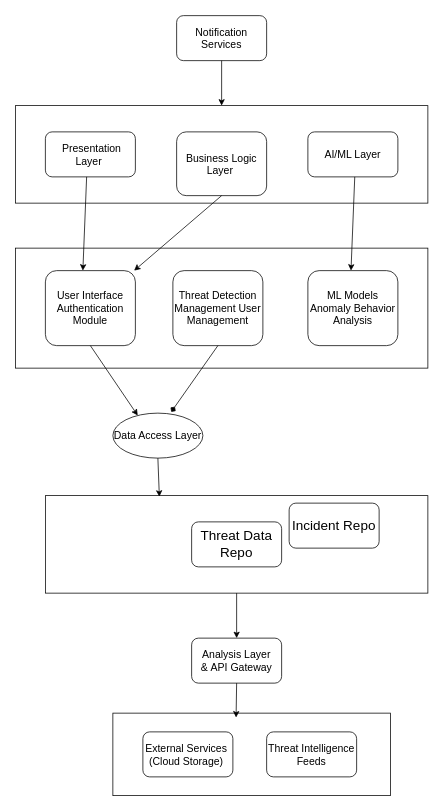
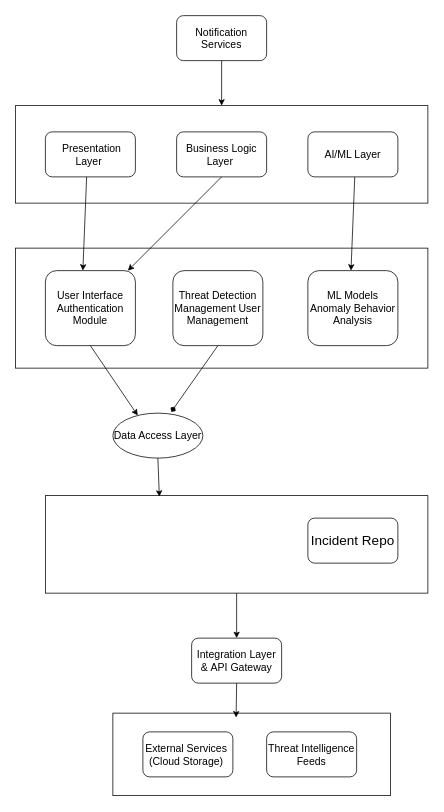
- <mxCell id="5" value="&lt;font style=&quot;font-size: 14px;&quot;&gt;Business Logic Layer&amp;nbsp;&lt;/font&gt;" style="rounded=1;whiteSpace=wrap;html=1;" vertex="1" parent="1"><mxGeometry x="235" y="175" width="120" height="85" as="geometry" /></mxCell>
+ <mxCell id="5" value="&lt;font style=&quot;font-size: 14px;&quot;&gt;Business Logic Layer&amp;nbsp;&lt;/font&gt;" style="rounded=1;whiteSpace=wrap;html=1;" vertex="1" parent="1"><mxGeometry x="235" y="175" width="120" height="60" as="geometry" /></mxCell>
- <mxCell id="10" value="&lt;font style=&quot;font-size: 18px;&quot;&gt;Incident Repo&lt;/font&gt;" style="rounded=1;whiteSpace=wrap;html=1;" vertex="1" parent="1"><mxGeometry x="385" y="670" width="120" height="60" as="geometry" /></mxCell>
+ <mxCell id="10" value="&lt;font style=&quot;font-size: 18px;&quot;&gt;Incident Repo&lt;/font&gt;" style="rounded=1;whiteSpace=wrap;html=1;" vertex="1" parent="1"><mxGeometry x="410" y="690" width="120" height="60" as="geometry" /></mxCell>
- <mxCell id="9" value="&lt;font style=&quot;font-size: 18px;&quot;&gt;Threat Data Repo&lt;/font&gt;" style="rounded=1;whiteSpace=wrap;html=1;" vertex="1" parent="1"><mxGeometry x="255" y="695" width="120" height="60" as="geometry" /></mxCell>
- <mxCell id="11" value="&lt;font style=&quot;font-size: 14px;&quot;&gt;Analysis Layer &amp;amp;&amp;nbsp;API Gateway&lt;/font&gt;" style="rounded=1;whiteSpace=wrap;html=1;" vertex="1" parent="1"><mxGeometry x="255" y="850" width="120" height="60" as="geometry" /></mxCell>
+ <mxCell id="11" value="&lt;font style=&quot;font-size: 14px;&quot;&gt;Integration Layer &amp;amp;&amp;nbsp;API Gateway&lt;/font&gt;" style="rounded=1;whiteSpace=wrap;html=1;" vertex="1" parent="1"><mxGeometry x="255" y="850" width="120" height="60" as="geometry" /></mxCell>
